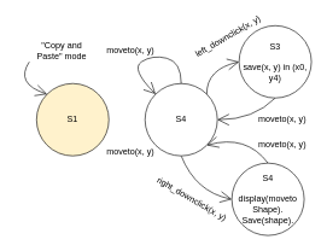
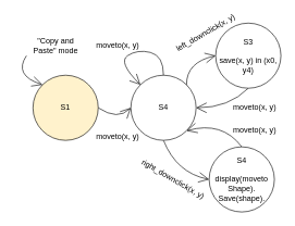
+ <mxCell id="2" style="edgeStyle=none;curved=1;rounded=0;orthogonalLoop=1;jettySize=auto;html=1;exitX=1;exitY=0.5;exitDx=0;exitDy=0;entryX=0;entryY=0.5;entryDx=0;entryDy=0;endArrow=open;startSize=14;endSize=14;sourcePerimeterSpacing=8;targetPerimeterSpacing=8;" edge="1" parent="1" source="3" target="6"><mxGeometry relative="1" as="geometry"><Array as="points"><mxPoint x="180" y="170" /></Array></mxGeometry></mxCell>
